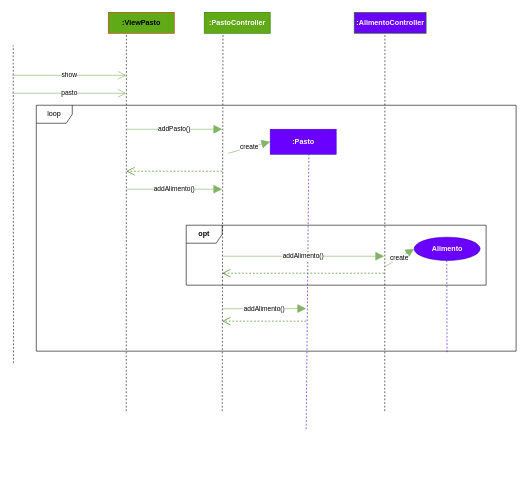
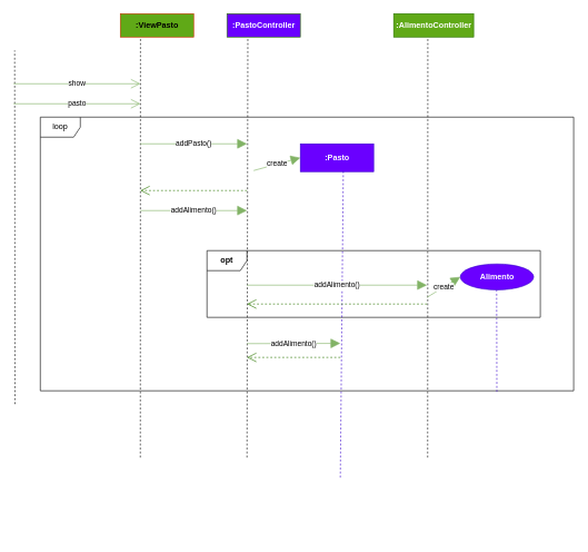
- <mxCell id="6" value="&lt;b&gt;:PastoController&lt;/b&gt;" style="html=1;fillColor=#60a917;fontColor=#ffffff;strokeColor=#2D7600;" parent="1" vertex="1"><mxGeometry x="340" y="20" width="110" height="35" as="geometry" /></mxCell>
+ <mxCell id="6" value="&lt;b&gt;:PastoController&lt;/b&gt;" style="html=1;fillColor=#6a00ff;fontColor=#ffffff;strokeColor=#2D7600;" parent="1" vertex="1"><mxGeometry x="340" y="20" width="110" height="35" as="geometry" /></mxCell>
- <mxCell id="17" value="&lt;b&gt;:AlimentoController&lt;/b&gt;" style="html=1;fillColor=#6a00ff;fontColor=#ffffff;strokeColor=#2D7600;" parent="1" vertex="1"><mxGeometry x="590" y="20" width="120" height="35" as="geometry" /></mxCell>
+ <mxCell id="17" value="&lt;b&gt;:AlimentoController&lt;/b&gt;" style="html=1;fillColor=#60a917;fontColor=#ffffff;strokeColor=#2D7600;" parent="1" vertex="1"><mxGeometry x="590" y="20" width="120" height="35" as="geometry" /></mxCell>
